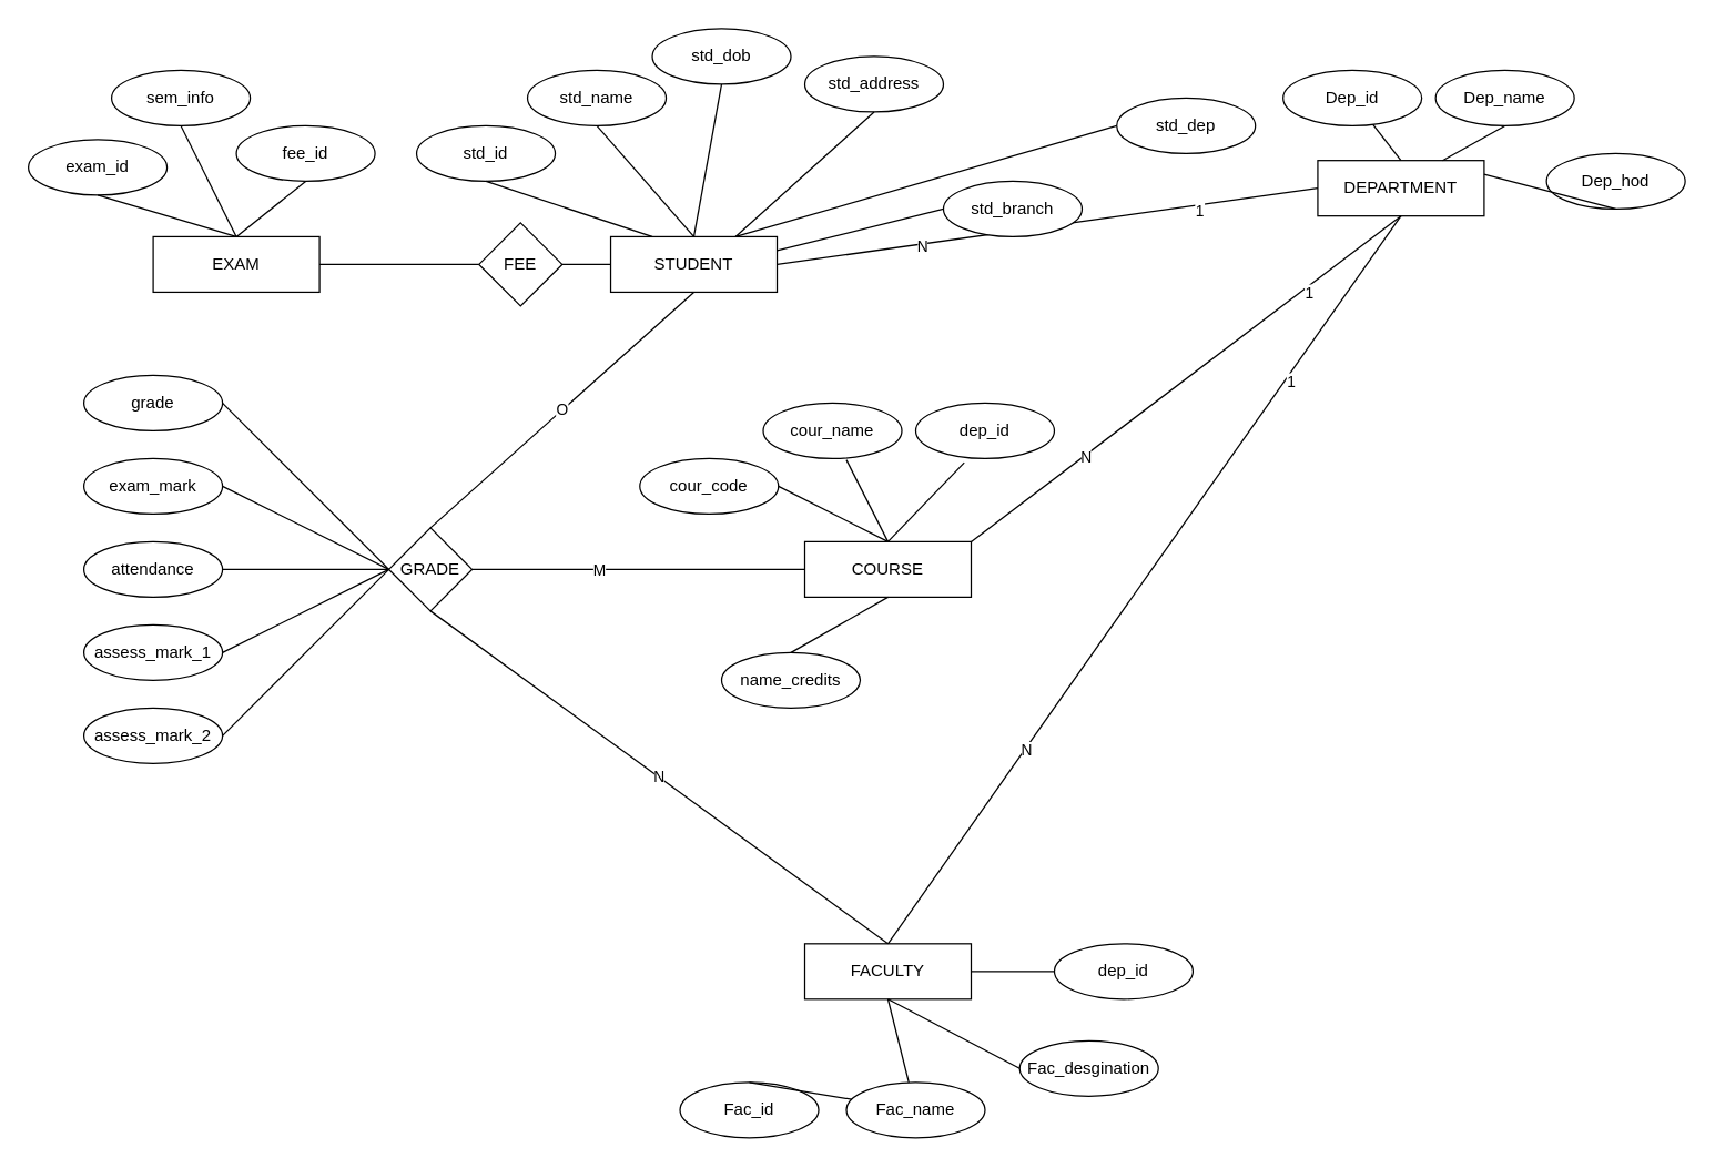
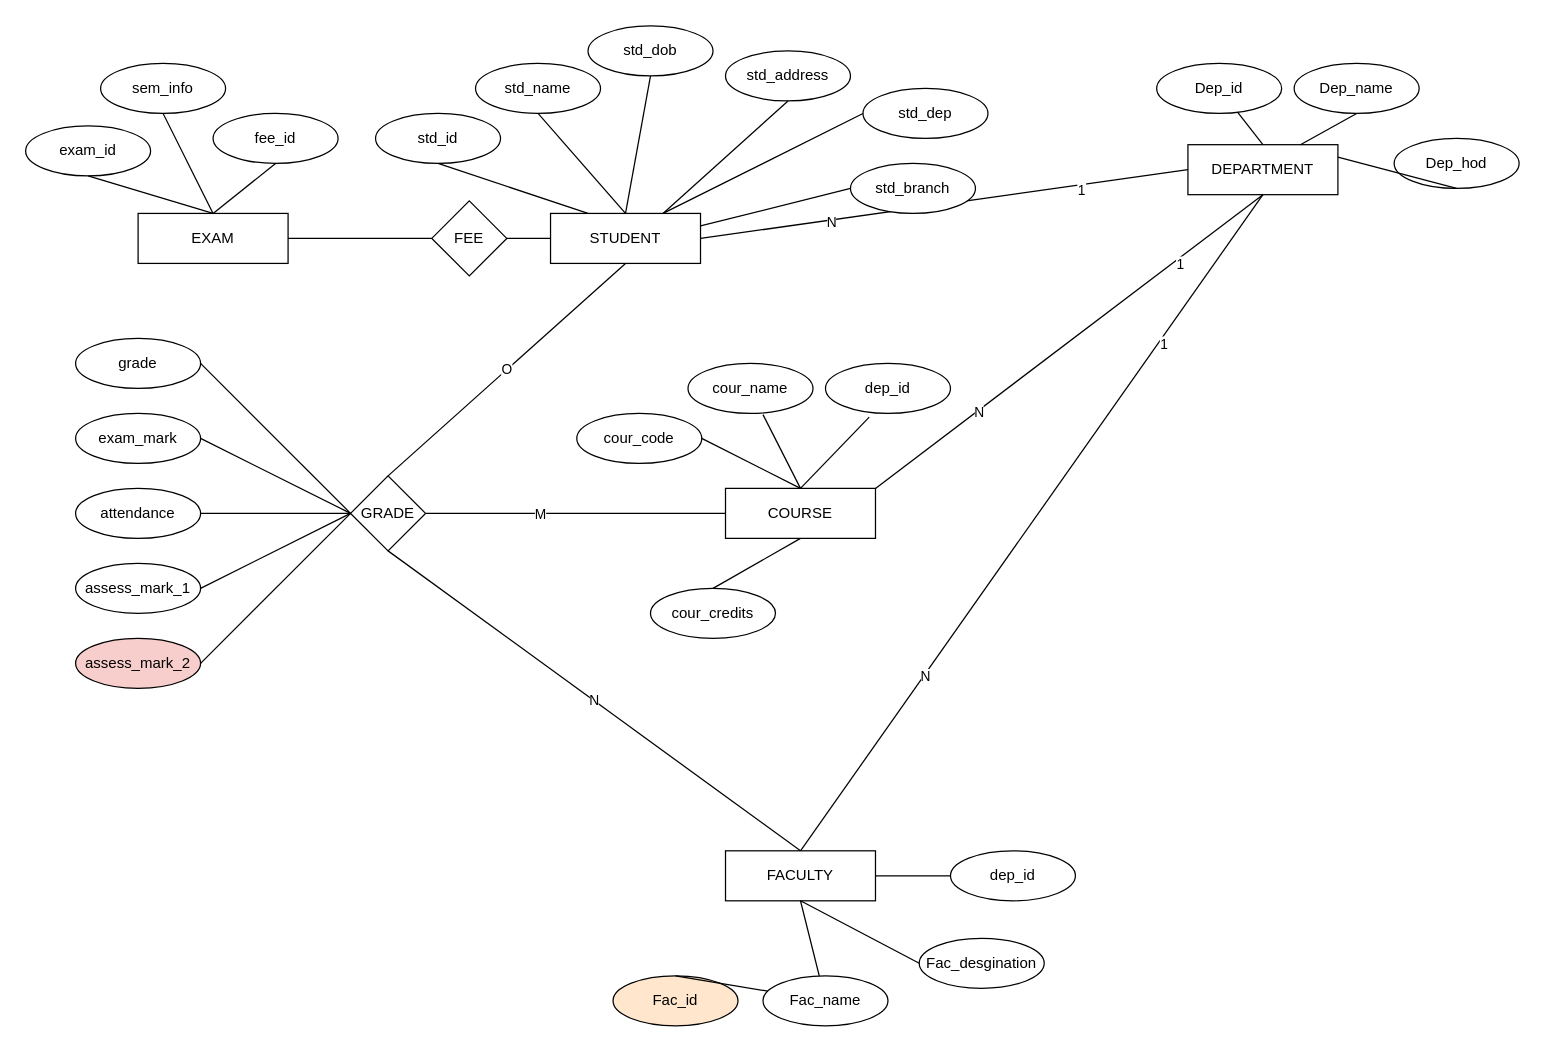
- <mxCell id="50" value="std_dep" style="ellipse;whiteSpace=wrap;html=1;" vertex="1" parent="1"><mxGeometry x="805" y="70" width="100" height="40" as="geometry" /></mxCell>
+ <mxCell id="50" value="std_dep" style="ellipse;whiteSpace=wrap;html=1;" vertex="1" parent="1"><mxGeometry x="690" y="70" width="100" height="40" as="geometry" /></mxCell>
- <mxCell id="41" value="name_credits" style="ellipse;whiteSpace=wrap;html=1;" vertex="1" parent="1"><mxGeometry x="520" y="470" width="100" height="40" as="geometry" /></mxCell>
+ <mxCell id="41" value="cour_credits" style="ellipse;whiteSpace=wrap;html=1;" vertex="1" parent="1"><mxGeometry x="520" y="470" width="100" height="40" as="geometry" /></mxCell>
- <mxCell id="60" value="assess_mark_2" style="ellipse;whiteSpace=wrap;html=1;" vertex="1" parent="1"><mxGeometry x="60" y="510" width="100" height="40" as="geometry" /></mxCell>
+ <mxCell id="60" value="assess_mark_2" style="ellipse;whiteSpace=wrap;html=1;fillColor=#f8cecc;" vertex="1" parent="1"><mxGeometry x="60" y="510" width="100" height="40" as="geometry" /></mxCell>
- <mxCell id="30" value="Fac_id" style="ellipse;whiteSpace=wrap;html=1;" vertex="1" parent="1"><mxGeometry x="490" y="780" width="100" height="40" as="geometry" /></mxCell>
+ <mxCell id="30" value="Fac_id" style="ellipse;whiteSpace=wrap;html=1;fillColor=#ffe6cc;" vertex="1" parent="1"><mxGeometry x="490" y="780" width="100" height="40" as="geometry" /></mxCell>
